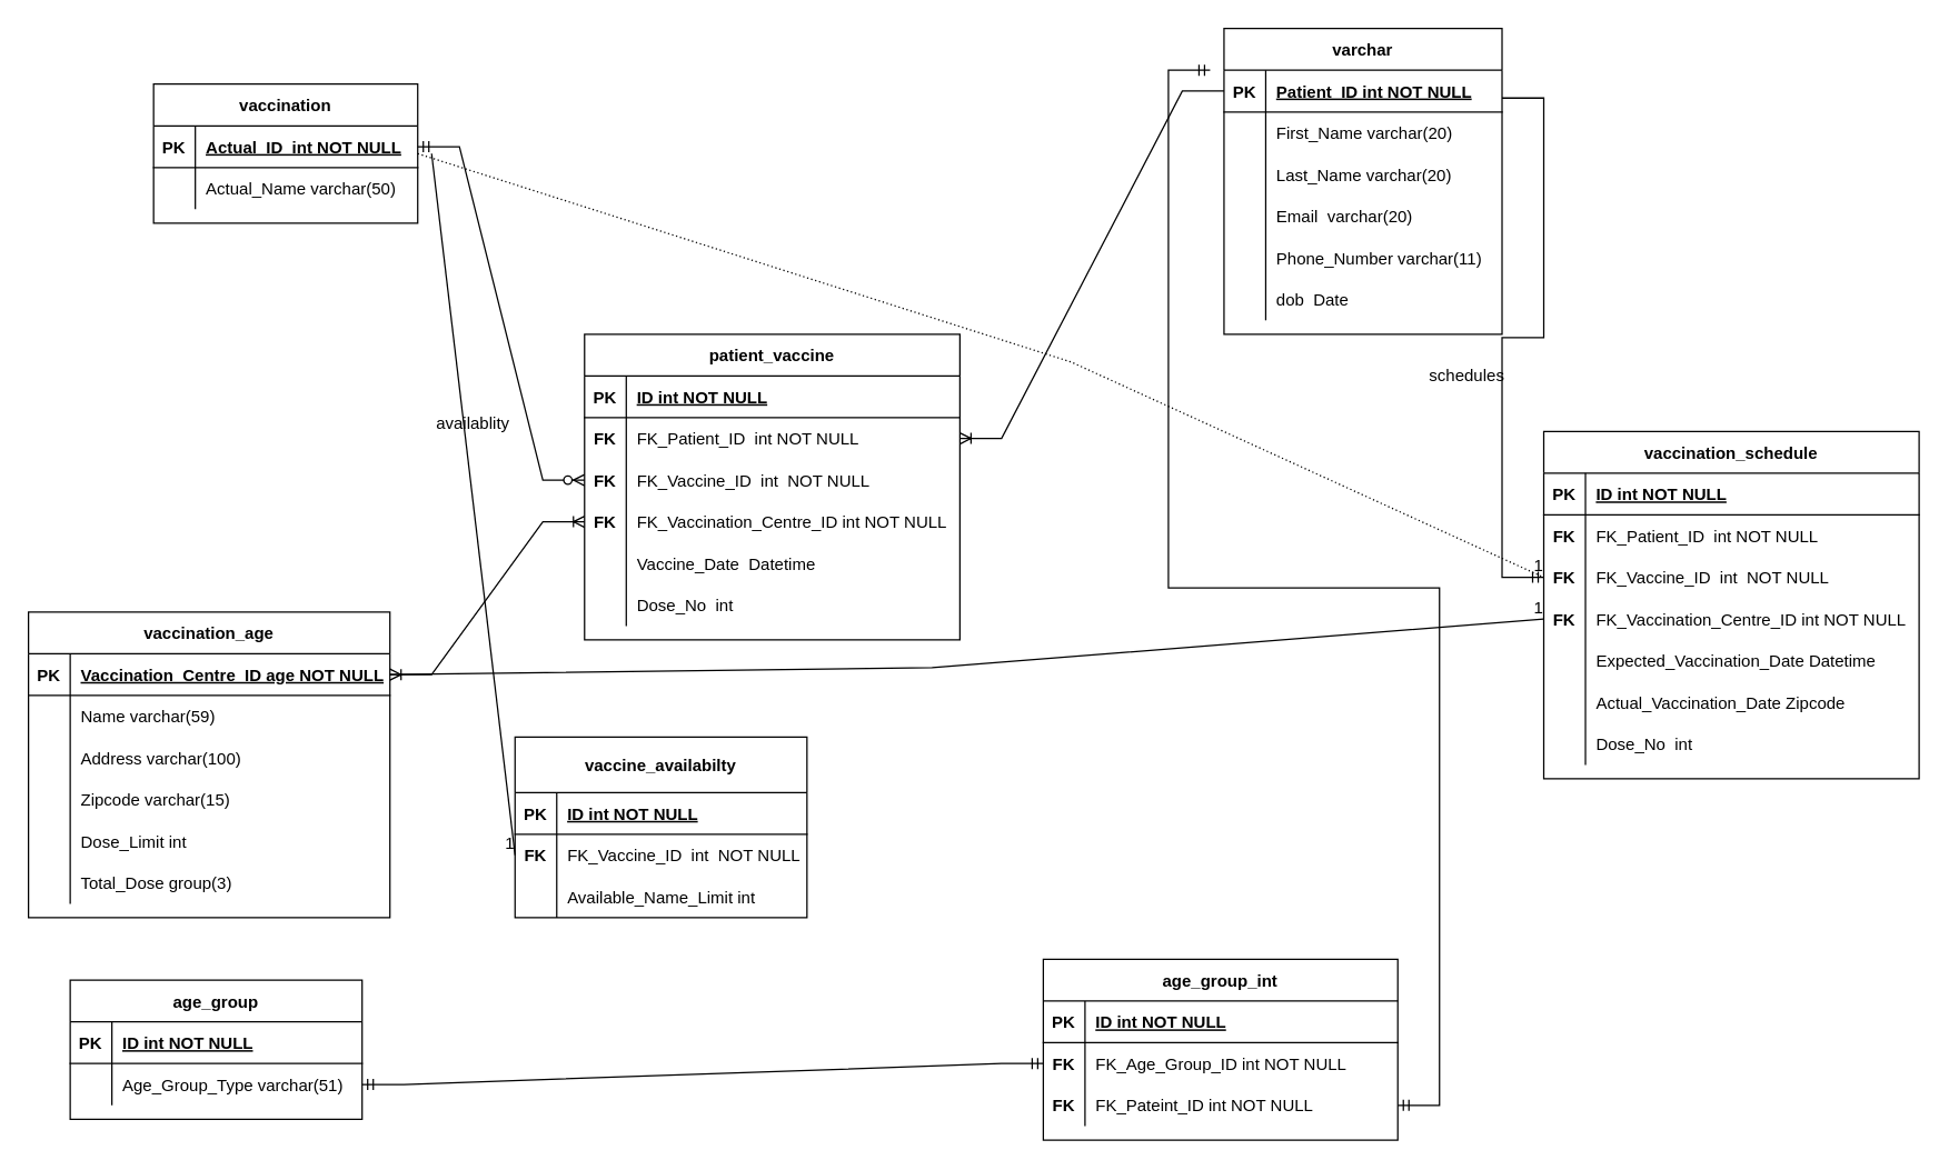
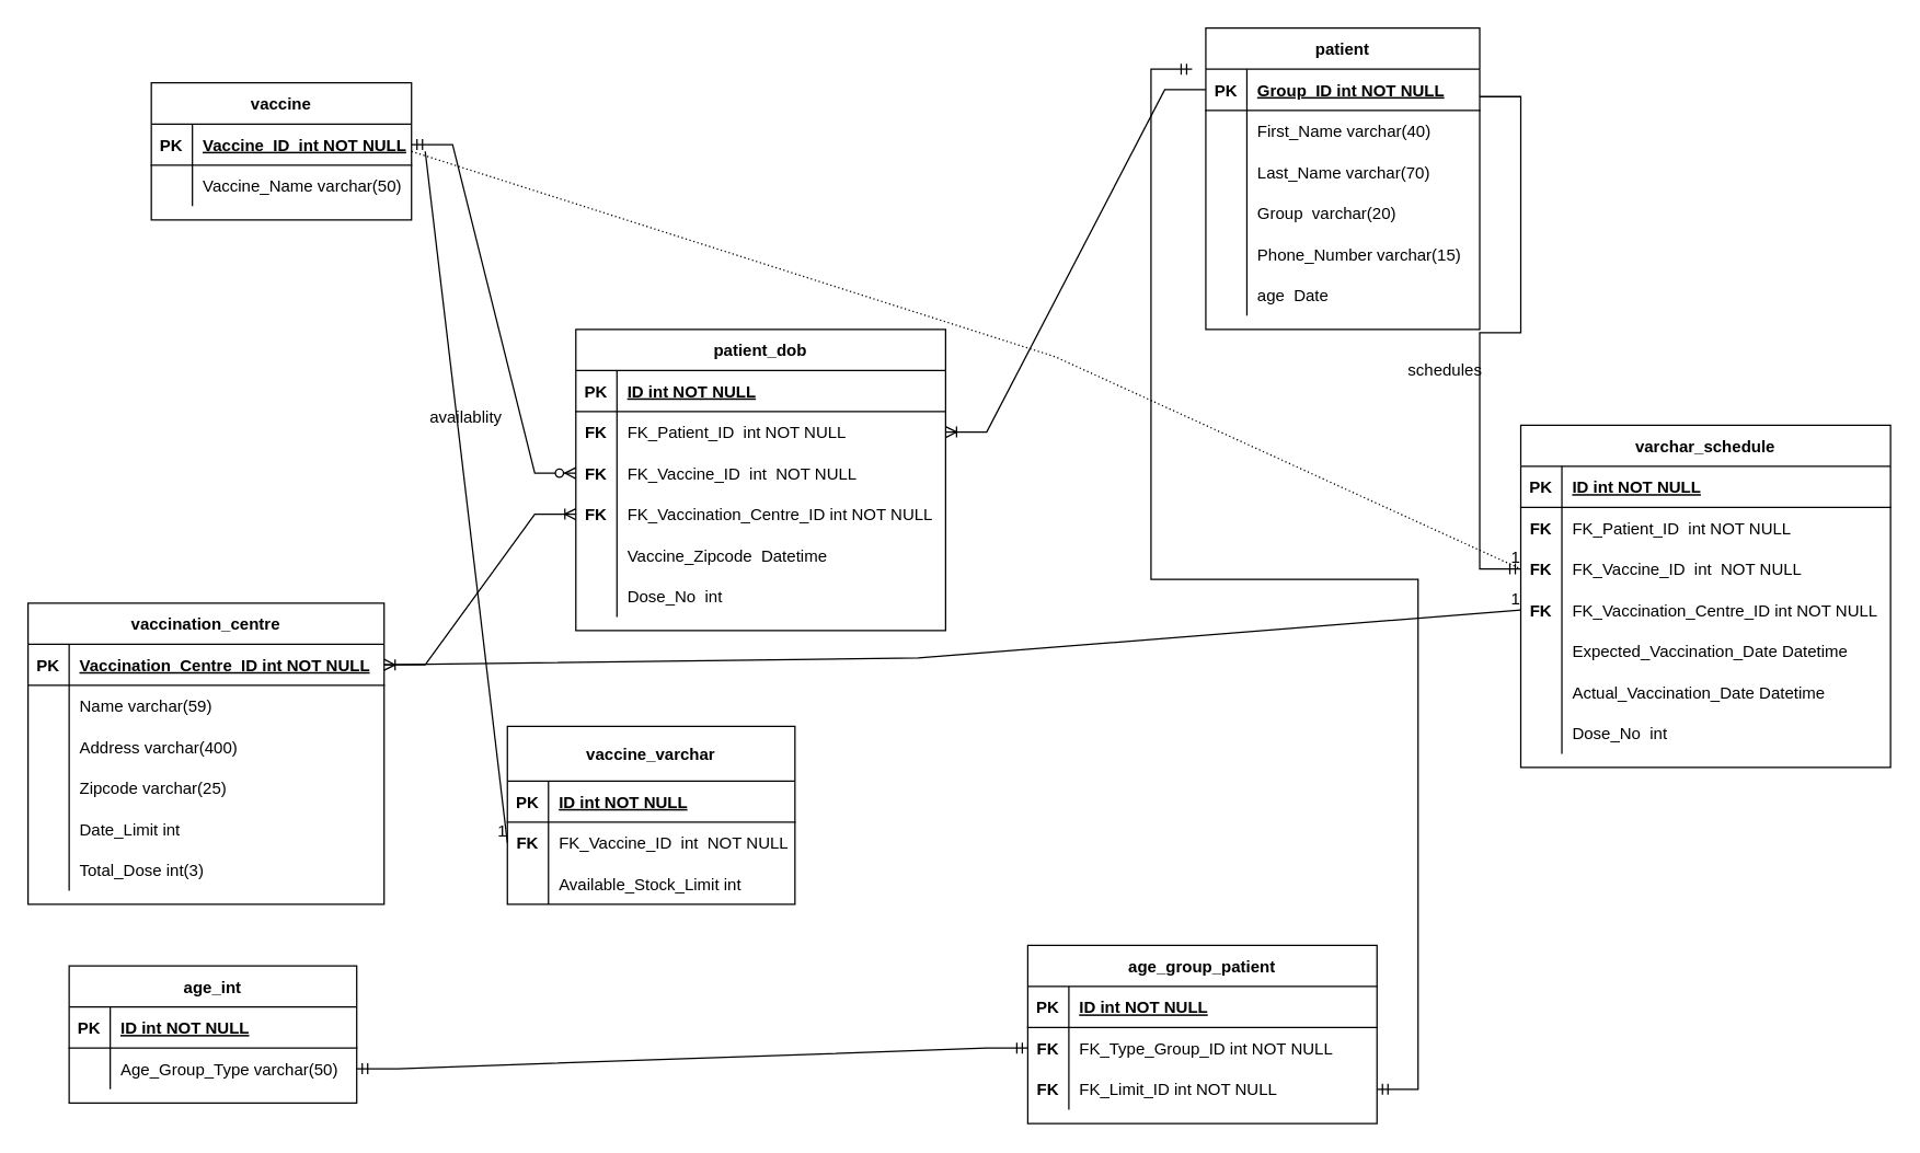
- <mxCell id="9" value="varchar" style="shape=table;startSize=30;container=1;collapsible=1;childLayout=tableLayout;fixedRows=1;rowLines=0;fontStyle=1;align=center;resizeLast=1;" parent="1" vertex="1"><mxGeometry x="880" width="200" height="220" as="geometry" y="20" /></mxCell>
+ <mxCell id="9" value="patient" style="shape=table;startSize=30;container=1;collapsible=1;childLayout=tableLayout;fixedRows=1;rowLines=0;fontStyle=1;align=center;resizeLast=1;" parent="1" vertex="1"><mxGeometry x="880" width="200" height="220" as="geometry" y="20" /></mxCell>
- <mxCell id="12" value="Patient_ID int NOT NULL" style="shape=partialRectangle;connectable=0;fillColor=none;top=0;left=0;bottom=0;right=0;align=left;spacingLeft=6;fontStyle=5;overflow=hidden;" parent="10" vertex="1"><mxGeometry x="30" width="170" height="30" as="geometry"><mxRectangle width="170" height="30" as="alternateBounds" /></mxGeometry></mxCell>
+ <mxCell id="12" value="Group_ID int NOT NULL" style="shape=partialRectangle;connectable=0;fillColor=none;top=0;left=0;bottom=0;right=0;align=left;spacingLeft=6;fontStyle=5;overflow=hidden;" parent="10" vertex="1"><mxGeometry x="30" width="170" height="30" as="geometry"><mxRectangle width="170" height="30" as="alternateBounds" /></mxGeometry></mxCell>
- <mxCell id="2" value="vaccination" style="shape=table;startSize=30;container=1;collapsible=1;childLayout=tableLayout;fixedRows=1;rowLines=0;fontStyle=1;align=center;resizeLast=1;" parent="1" vertex="1"><mxGeometry x="110" y="60" width="190" height="100" as="geometry" /></mxCell>
+ <mxCell id="2" value="vaccine" style="shape=table;startSize=30;container=1;collapsible=1;childLayout=tableLayout;fixedRows=1;rowLines=0;fontStyle=1;align=center;resizeLast=1;" parent="1" vertex="1"><mxGeometry x="110" y="60" width="190" height="100" as="geometry" /></mxCell>
- <mxCell id="15" value="First_Name varchar(20)" style="shape=partialRectangle;connectable=0;fillColor=none;top=0;left=0;bottom=0;right=0;align=left;spacingLeft=6;overflow=hidden;" parent="13" vertex="1"><mxGeometry x="30" width="170" height="30" as="geometry"><mxRectangle width="170" height="30" as="alternateBounds" /></mxGeometry></mxCell>
+ <mxCell id="15" value="First_Name varchar(40)" style="shape=partialRectangle;connectable=0;fillColor=none;top=0;left=0;bottom=0;right=0;align=left;spacingLeft=6;overflow=hidden;" parent="13" vertex="1"><mxGeometry x="30" width="170" height="30" as="geometry"><mxRectangle width="170" height="30" as="alternateBounds" /></mxGeometry></mxCell>
- <mxCell id="5" value="Actual_ID  int NOT NULL" style="shape=partialRectangle;connectable=0;fillColor=none;top=0;left=0;bottom=0;right=0;align=left;spacingLeft=6;fontStyle=5;overflow=hidden;" parent="3" vertex="1"><mxGeometry x="30" width="160" height="30" as="geometry"><mxRectangle width="160" height="30" as="alternateBounds" /></mxGeometry></mxCell>
+ <mxCell id="5" value="Vaccine_ID  int NOT NULL" style="shape=partialRectangle;connectable=0;fillColor=none;top=0;left=0;bottom=0;right=0;align=left;spacingLeft=6;fontStyle=5;overflow=hidden;" parent="3" vertex="1"><mxGeometry x="30" width="160" height="30" as="geometry"><mxRectangle width="160" height="30" as="alternateBounds" /></mxGeometry></mxCell>
- <mxCell id="18" value="Last_Name varchar(20)" style="shape=partialRectangle;connectable=0;fillColor=none;top=0;left=0;bottom=0;right=0;align=left;spacingLeft=6;overflow=hidden;" parent="16" vertex="1"><mxGeometry x="30" width="170" height="30" as="geometry"><mxRectangle width="170" height="30" as="alternateBounds" /></mxGeometry></mxCell>
+ <mxCell id="18" value="Last_Name varchar(70)" style="shape=partialRectangle;connectable=0;fillColor=none;top=0;left=0;bottom=0;right=0;align=left;spacingLeft=6;overflow=hidden;" parent="16" vertex="1"><mxGeometry x="30" width="170" height="30" as="geometry"><mxRectangle width="170" height="30" as="alternateBounds" /></mxGeometry></mxCell>
- <mxCell id="8" value="Actual_Name varchar(50)" style="shape=partialRectangle;connectable=0;fillColor=none;top=0;left=0;bottom=0;right=0;align=left;spacingLeft=6;overflow=hidden;" parent="6" vertex="1"><mxGeometry x="30" width="160" height="30" as="geometry"><mxRectangle width="160" height="30" as="alternateBounds" /></mxGeometry></mxCell>
+ <mxCell id="8" value="Vaccine_Name varchar(50)" style="shape=partialRectangle;connectable=0;fillColor=none;top=0;left=0;bottom=0;right=0;align=left;spacingLeft=6;overflow=hidden;" parent="6" vertex="1"><mxGeometry x="30" width="160" height="30" as="geometry"><mxRectangle width="160" height="30" as="alternateBounds" /></mxGeometry></mxCell>
- <mxCell id="21" value="Email  varchar(20)" style="shape=partialRectangle;connectable=0;fillColor=none;top=0;left=0;bottom=0;right=0;align=left;spacingLeft=6;overflow=hidden;" parent="19" vertex="1"><mxGeometry x="30" width="170" height="30" as="geometry"><mxRectangle width="170" height="30" as="alternateBounds" /></mxGeometry></mxCell>
+ <mxCell id="21" value="Group  varchar(20)" style="shape=partialRectangle;connectable=0;fillColor=none;top=0;left=0;bottom=0;right=0;align=left;spacingLeft=6;overflow=hidden;" parent="19" vertex="1"><mxGeometry x="30" width="170" height="30" as="geometry"><mxRectangle width="170" height="30" as="alternateBounds" /></mxGeometry></mxCell>
- <mxCell id="24" value="Phone_Number varchar(11)" style="shape=partialRectangle;connectable=0;fillColor=none;top=0;left=0;bottom=0;right=0;align=left;spacingLeft=6;overflow=hidden;" parent="22" vertex="1"><mxGeometry x="30" width="170" height="30" as="geometry"><mxRectangle width="170" height="30" as="alternateBounds" /></mxGeometry></mxCell>
+ <mxCell id="24" value="Phone_Number varchar(15)" style="shape=partialRectangle;connectable=0;fillColor=none;top=0;left=0;bottom=0;right=0;align=left;spacingLeft=6;overflow=hidden;" parent="22" vertex="1"><mxGeometry x="30" width="170" height="30" as="geometry"><mxRectangle width="170" height="30" as="alternateBounds" /></mxGeometry></mxCell>
- <mxCell id="27" value="dob  Date" style="shape=partialRectangle;connectable=0;fillColor=none;top=0;left=0;bottom=0;right=0;align=left;spacingLeft=6;overflow=hidden;" parent="25" vertex="1"><mxGeometry x="30" width="170" height="30" as="geometry"><mxRectangle width="170" height="30" as="alternateBounds" /></mxGeometry></mxCell>
+ <mxCell id="27" value="age  Date" style="shape=partialRectangle;connectable=0;fillColor=none;top=0;left=0;bottom=0;right=0;align=left;spacingLeft=6;overflow=hidden;" parent="25" vertex="1"><mxGeometry x="30" width="170" height="30" as="geometry"><mxRectangle width="170" height="30" as="alternateBounds" /></mxGeometry></mxCell>
- <mxCell id="28" value="patient_vaccine" style="shape=table;startSize=30;container=1;collapsible=1;childLayout=tableLayout;fixedRows=1;rowLines=0;fontStyle=1;align=center;resizeLast=1;" parent="1" vertex="1"><mxGeometry x="420" y="240" width="270" height="220" as="geometry" /></mxCell>
+ <mxCell id="28" value="patient_dob" style="shape=table;startSize=30;container=1;collapsible=1;childLayout=tableLayout;fixedRows=1;rowLines=0;fontStyle=1;align=center;resizeLast=1;" parent="1" vertex="1"><mxGeometry x="420" y="240" width="270" height="220" as="geometry" /></mxCell>
- <mxCell id="47" value="vaccination_schedule" style="shape=table;startSize=30;container=1;collapsible=1;childLayout=tableLayout;fixedRows=1;rowLines=0;fontStyle=1;align=center;resizeLast=1;" parent="1" vertex="1"><mxGeometry x="1110" y="310" width="270" height="250" as="geometry" /></mxCell>
+ <mxCell id="47" value="varchar_schedule" style="shape=table;startSize=30;container=1;collapsible=1;childLayout=tableLayout;fixedRows=1;rowLines=0;fontStyle=1;align=center;resizeLast=1;" parent="1" vertex="1"><mxGeometry x="1110" y="310" width="270" height="250" as="geometry" /></mxCell>
- <mxCell id="43" value="Vaccine_Date  Datetime" style="shape=partialRectangle;connectable=0;fillColor=none;top=0;left=0;bottom=0;right=0;align=left;spacingLeft=6;overflow=hidden;" parent="41" vertex="1"><mxGeometry x="30" width="240" height="30" as="geometry"><mxRectangle width="240" height="30" as="alternateBounds" /></mxGeometry></mxCell>
+ <mxCell id="43" value="Vaccine_Zipcode  Datetime" style="shape=partialRectangle;connectable=0;fillColor=none;top=0;left=0;bottom=0;right=0;align=left;spacingLeft=6;overflow=hidden;" parent="41" vertex="1"><mxGeometry x="30" width="240" height="30" as="geometry"><mxRectangle width="240" height="30" as="alternateBounds" /></mxGeometry></mxCell>
- <mxCell id="69" value="vaccination_age" style="shape=table;startSize=30;container=1;collapsible=1;childLayout=tableLayout;fixedRows=1;rowLines=0;fontStyle=1;align=center;resizeLast=1;" parent="1" vertex="1"><mxGeometry x="20" y="440" width="260" height="220" as="geometry" /></mxCell>
+ <mxCell id="69" value="vaccination_centre" style="shape=table;startSize=30;container=1;collapsible=1;childLayout=tableLayout;fixedRows=1;rowLines=0;fontStyle=1;align=center;resizeLast=1;" parent="1" vertex="1"><mxGeometry x="20" y="440" width="260" height="220" as="geometry" /></mxCell>
- <mxCell id="72" value="Vaccination_Centre_ID age NOT NULL" style="shape=partialRectangle;connectable=0;fillColor=none;top=0;left=0;bottom=0;right=0;align=left;spacingLeft=6;fontStyle=5;overflow=hidden;" parent="70" vertex="1"><mxGeometry x="30" width="230" height="30" as="geometry"><mxRectangle width="230" height="30" as="alternateBounds" /></mxGeometry></mxCell>
+ <mxCell id="72" value="Vaccination_Centre_ID int NOT NULL" style="shape=partialRectangle;connectable=0;fillColor=none;top=0;left=0;bottom=0;right=0;align=left;spacingLeft=6;fontStyle=5;overflow=hidden;" parent="70" vertex="1"><mxGeometry x="30" width="230" height="30" as="geometry"><mxRectangle width="230" height="30" as="alternateBounds" /></mxGeometry></mxCell>
- <mxCell id="65" value="Actual_Vaccination_Date Zipcode" style="shape=partialRectangle;connectable=0;fillColor=none;top=0;left=0;bottom=0;right=0;align=left;spacingLeft=6;overflow=hidden;" parent="63" vertex="1"><mxGeometry x="30" width="240" height="30" as="geometry"><mxRectangle width="240" height="30" as="alternateBounds" /></mxGeometry></mxCell>
+ <mxCell id="65" value="Actual_Vaccination_Date Datetime" style="shape=partialRectangle;connectable=0;fillColor=none;top=0;left=0;bottom=0;right=0;align=left;spacingLeft=6;overflow=hidden;" parent="63" vertex="1"><mxGeometry x="30" width="240" height="30" as="geometry"><mxRectangle width="240" height="30" as="alternateBounds" /></mxGeometry></mxCell>
- <mxCell id="78" value="Address varchar(100)" style="shape=partialRectangle;connectable=0;fillColor=none;top=0;left=0;bottom=0;right=0;align=left;spacingLeft=6;overflow=hidden;" parent="76" vertex="1"><mxGeometry x="30" width="230" height="30" as="geometry"><mxRectangle width="230" height="30" as="alternateBounds" /></mxGeometry></mxCell>
+ <mxCell id="78" value="Address varchar(400)" style="shape=partialRectangle;connectable=0;fillColor=none;top=0;left=0;bottom=0;right=0;align=left;spacingLeft=6;overflow=hidden;" parent="76" vertex="1"><mxGeometry x="30" width="230" height="30" as="geometry"><mxRectangle width="230" height="30" as="alternateBounds" /></mxGeometry></mxCell>
- <mxCell id="88" value="vaccine_availabilty" style="shape=table;startSize=40;container=1;collapsible=1;childLayout=tableLayout;fixedRows=1;rowLines=0;fontStyle=1;align=center;resizeLast=1;" parent="1" vertex="1"><mxGeometry x="370" y="530" width="210" height="130.0" as="geometry" /></mxCell>
+ <mxCell id="88" value="vaccine_varchar" style="shape=table;startSize=40;container=1;collapsible=1;childLayout=tableLayout;fixedRows=1;rowLines=0;fontStyle=1;align=center;resizeLast=1;" parent="1" vertex="1"><mxGeometry x="370" y="530" width="210" height="130.0" as="geometry" /></mxCell>
- <mxCell id="81" value="Zipcode varchar(15)" style="shape=partialRectangle;connectable=0;fillColor=none;top=0;left=0;bottom=0;right=0;align=left;spacingLeft=6;overflow=hidden;" parent="79" vertex="1"><mxGeometry x="30" width="230" height="30" as="geometry"><mxRectangle width="230" height="30" as="alternateBounds" /></mxGeometry></mxCell>
+ <mxCell id="81" value="Zipcode varchar(25)" style="shape=partialRectangle;connectable=0;fillColor=none;top=0;left=0;bottom=0;right=0;align=left;spacingLeft=6;overflow=hidden;" parent="79" vertex="1"><mxGeometry x="30" width="230" height="30" as="geometry"><mxRectangle width="230" height="30" as="alternateBounds" /></mxGeometry></mxCell>
- <mxCell id="84" value="Dose_Limit int" style="shape=partialRectangle;connectable=0;fillColor=none;top=0;left=0;bottom=0;right=0;align=left;spacingLeft=6;overflow=hidden;" parent="82" vertex="1"><mxGeometry x="30" width="230" height="30" as="geometry"><mxRectangle width="230" height="30" as="alternateBounds" /></mxGeometry></mxCell>
+ <mxCell id="84" value="Date_Limit int" style="shape=partialRectangle;connectable=0;fillColor=none;top=0;left=0;bottom=0;right=0;align=left;spacingLeft=6;overflow=hidden;" parent="82" vertex="1"><mxGeometry x="30" width="230" height="30" as="geometry"><mxRectangle width="230" height="30" as="alternateBounds" /></mxGeometry></mxCell>
- <mxCell id="87" value="Total_Dose group(3)" style="shape=partialRectangle;connectable=0;fillColor=none;top=0;left=0;bottom=0;right=0;align=left;spacingLeft=6;overflow=hidden;" parent="85" vertex="1"><mxGeometry x="30" width="230" height="30" as="geometry"><mxRectangle width="230" height="30" as="alternateBounds" /></mxGeometry></mxCell>
+ <mxCell id="87" value="Total_Dose int(3)" style="shape=partialRectangle;connectable=0;fillColor=none;top=0;left=0;bottom=0;right=0;align=left;spacingLeft=6;overflow=hidden;" parent="85" vertex="1"><mxGeometry x="30" width="230" height="30" as="geometry"><mxRectangle width="230" height="30" as="alternateBounds" /></mxGeometry></mxCell>
- <mxCell id="97" value="Available_Name_Limit int" style="shape=partialRectangle;connectable=0;fillColor=none;top=0;left=0;bottom=0;right=0;align=left;spacingLeft=6;overflow=hidden;" parent="95" vertex="1"><mxGeometry x="30" width="180" height="30" as="geometry"><mxRectangle width="180" height="30" as="alternateBounds" /></mxGeometry></mxCell>
+ <mxCell id="97" value="Available_Stock_Limit int" style="shape=partialRectangle;connectable=0;fillColor=none;top=0;left=0;bottom=0;right=0;align=left;spacingLeft=6;overflow=hidden;" parent="95" vertex="1"><mxGeometry x="30" width="180" height="30" as="geometry"><mxRectangle width="180" height="30" as="alternateBounds" /></mxGeometry></mxCell>
- <mxCell id="105" value="age_group_int" style="shape=table;startSize=30;container=1;collapsible=1;childLayout=tableLayout;fixedRows=1;rowLines=0;fontStyle=1;align=center;resizeLast=1;" parent="1" vertex="1"><mxGeometry x="750" y="690" width="255" height="130" as="geometry" /></mxCell>
+ <mxCell id="105" value="age_group_patient" style="shape=table;startSize=30;container=1;collapsible=1;childLayout=tableLayout;fixedRows=1;rowLines=0;fontStyle=1;align=center;resizeLast=1;" parent="1" vertex="1"><mxGeometry x="750" y="690" width="255" height="130" as="geometry" /></mxCell>
- <mxCell id="98" value="age_group" style="shape=table;startSize=30;container=1;collapsible=1;childLayout=tableLayout;fixedRows=1;rowLines=0;fontStyle=1;align=center;resizeLast=1;" parent="1" vertex="1"><mxGeometry x="50" y="705" width="210" height="100" as="geometry" /></mxCell>
+ <mxCell id="98" value="age_int" style="shape=table;startSize=30;container=1;collapsible=1;childLayout=tableLayout;fixedRows=1;rowLines=0;fontStyle=1;align=center;resizeLast=1;" parent="1" vertex="1"><mxGeometry x="50" y="705" width="210" height="100" as="geometry" /></mxCell>
- <mxCell id="111" value="FK_Age_Group_ID int NOT NULL" style="shape=partialRectangle;connectable=0;fillColor=none;top=0;left=0;bottom=0;right=0;align=left;spacingLeft=6;overflow=hidden;" parent="109" vertex="1"><mxGeometry x="30" width="225" height="30" as="geometry"><mxRectangle width="225" height="30" as="alternateBounds" /></mxGeometry></mxCell>
+ <mxCell id="111" value="FK_Type_Group_ID int NOT NULL" style="shape=partialRectangle;connectable=0;fillColor=none;top=0;left=0;bottom=0;right=0;align=left;spacingLeft=6;overflow=hidden;" parent="109" vertex="1"><mxGeometry x="30" width="225" height="30" as="geometry"><mxRectangle width="225" height="30" as="alternateBounds" /></mxGeometry></mxCell>
- <mxCell id="104" value="Age_Group_Type varchar(51)" style="shape=partialRectangle;connectable=0;fillColor=none;top=0;left=0;bottom=0;right=0;align=left;spacingLeft=6;overflow=hidden;" parent="102" vertex="1"><mxGeometry x="30" width="180" height="30" as="geometry"><mxRectangle width="180" height="30" as="alternateBounds" /></mxGeometry></mxCell>
+ <mxCell id="104" value="Age_Group_Type varchar(50)" style="shape=partialRectangle;connectable=0;fillColor=none;top=0;left=0;bottom=0;right=0;align=left;spacingLeft=6;overflow=hidden;" parent="102" vertex="1"><mxGeometry x="30" width="180" height="30" as="geometry"><mxRectangle width="180" height="30" as="alternateBounds" /></mxGeometry></mxCell>
- <mxCell id="114" value="FK_Pateint_ID int NOT NULL" style="shape=partialRectangle;connectable=0;fillColor=none;top=0;left=0;bottom=0;right=0;align=left;spacingLeft=6;overflow=hidden;" parent="112" vertex="1"><mxGeometry x="30" width="225" height="30" as="geometry"><mxRectangle width="225" height="30" as="alternateBounds" /></mxGeometry></mxCell>
+ <mxCell id="114" value="FK_Limit_ID int NOT NULL" style="shape=partialRectangle;connectable=0;fillColor=none;top=0;left=0;bottom=0;right=0;align=left;spacingLeft=6;overflow=hidden;" parent="112" vertex="1"><mxGeometry x="30" width="225" height="30" as="geometry"><mxRectangle width="225" height="30" as="alternateBounds" /></mxGeometry></mxCell>
